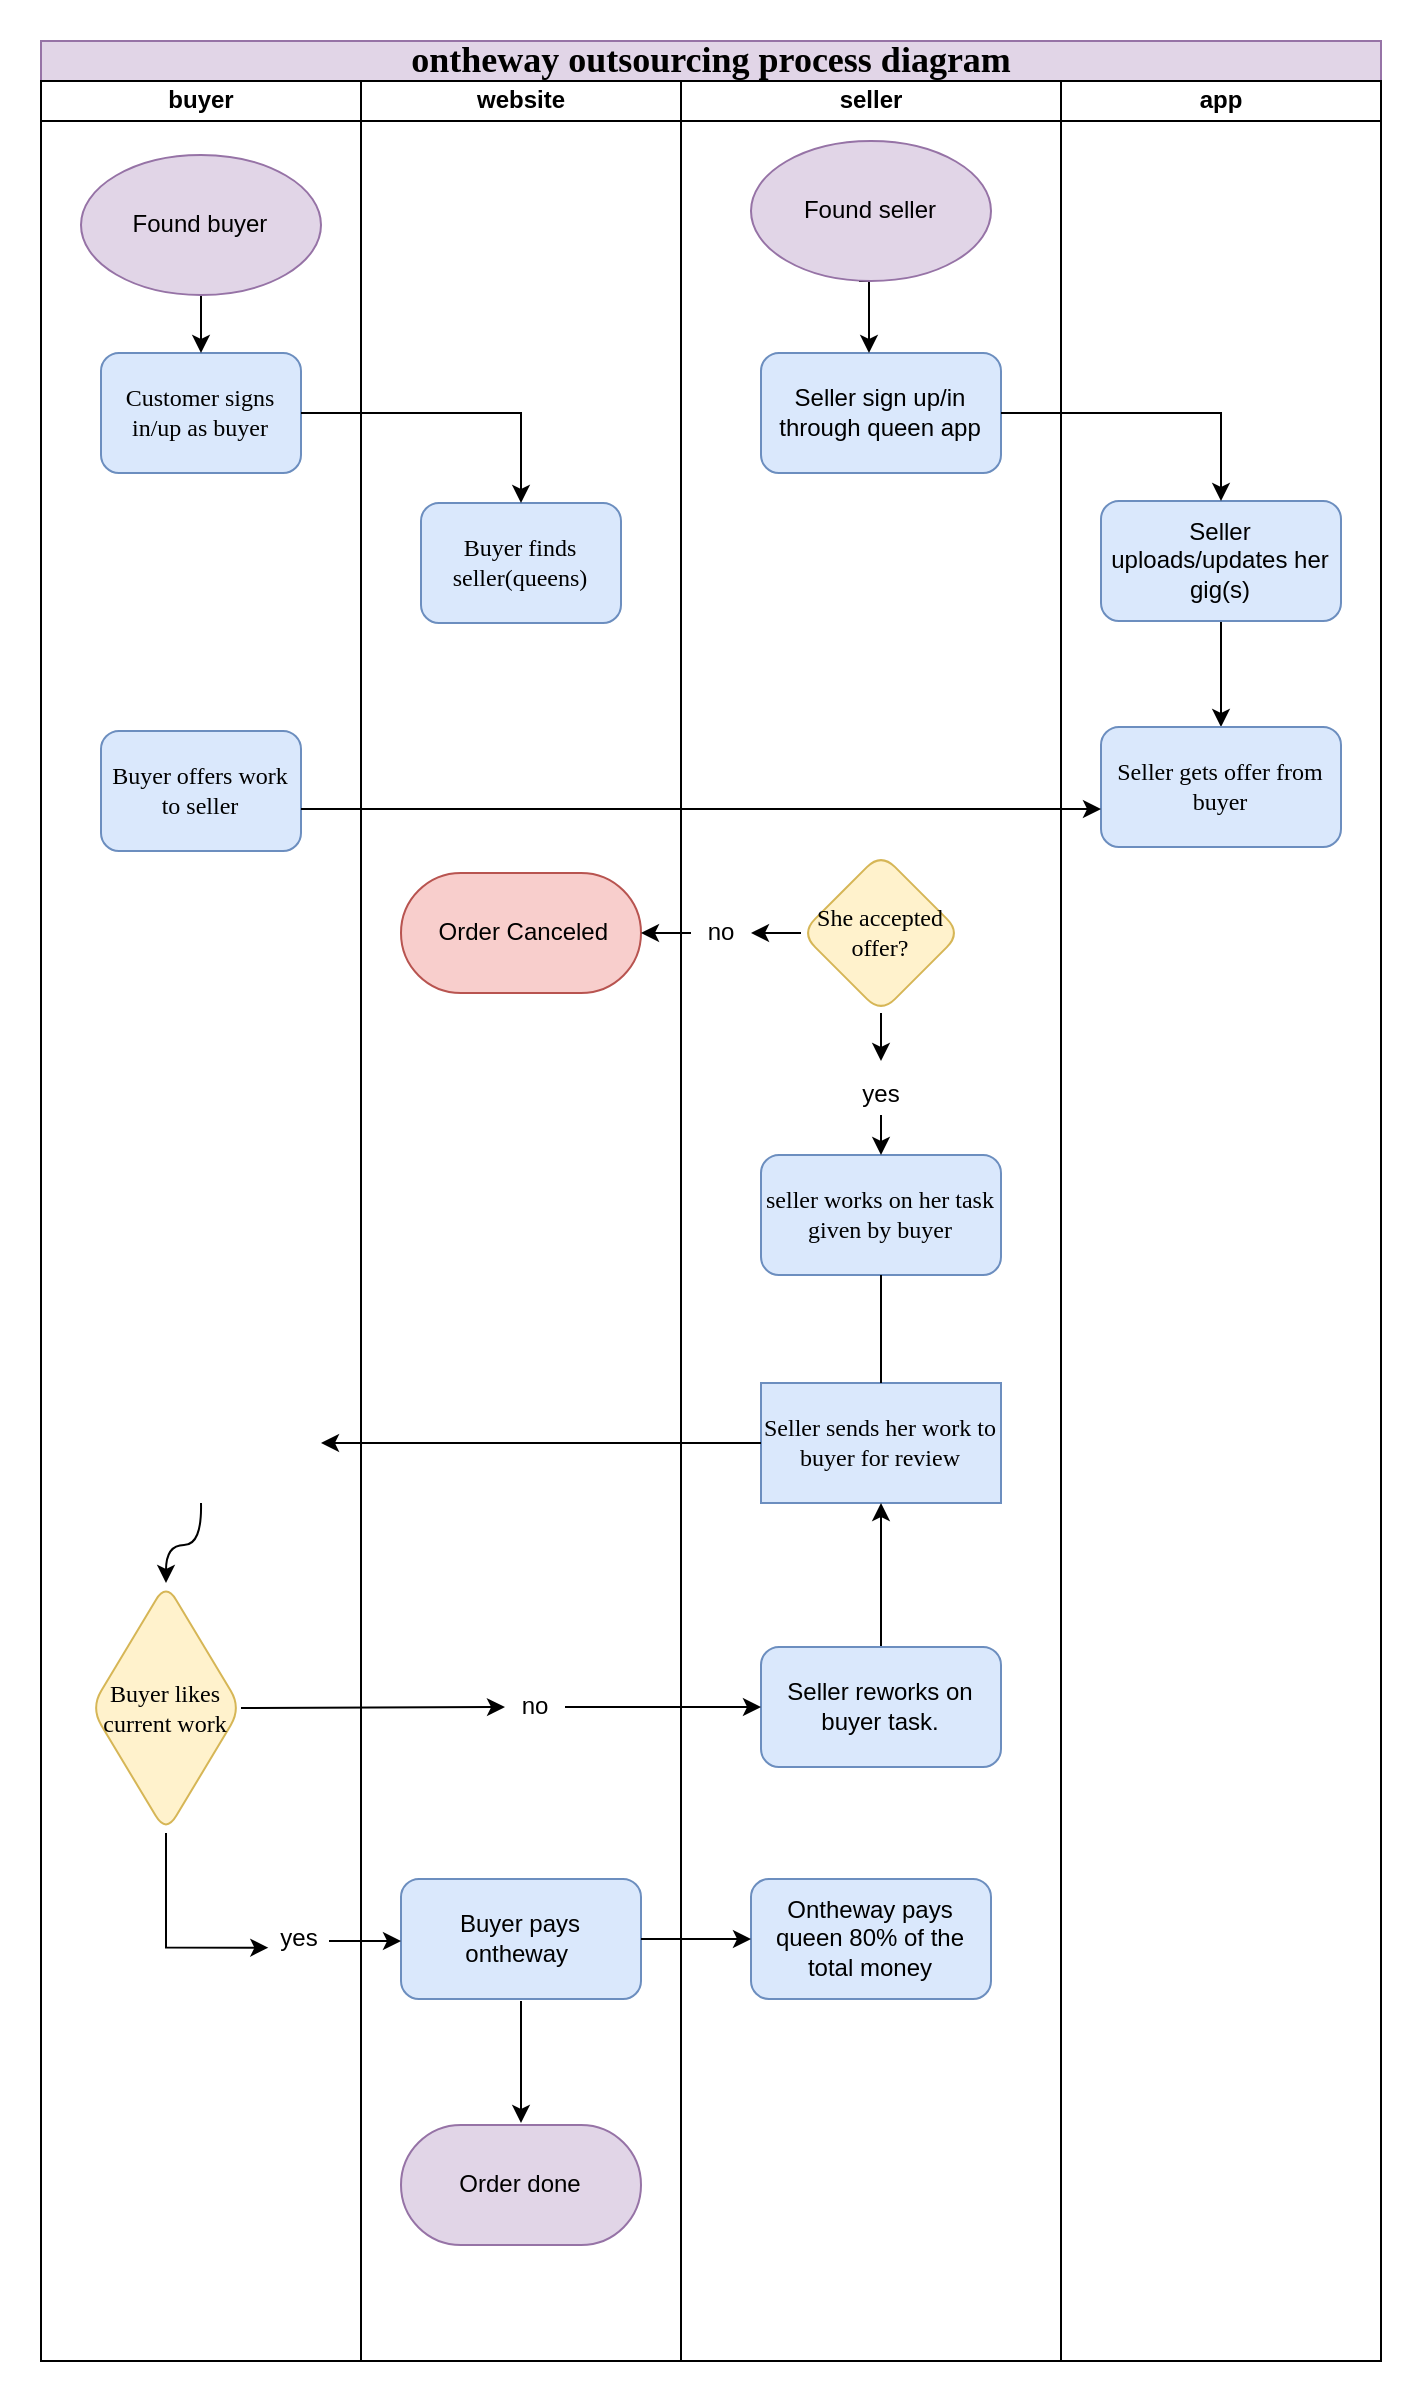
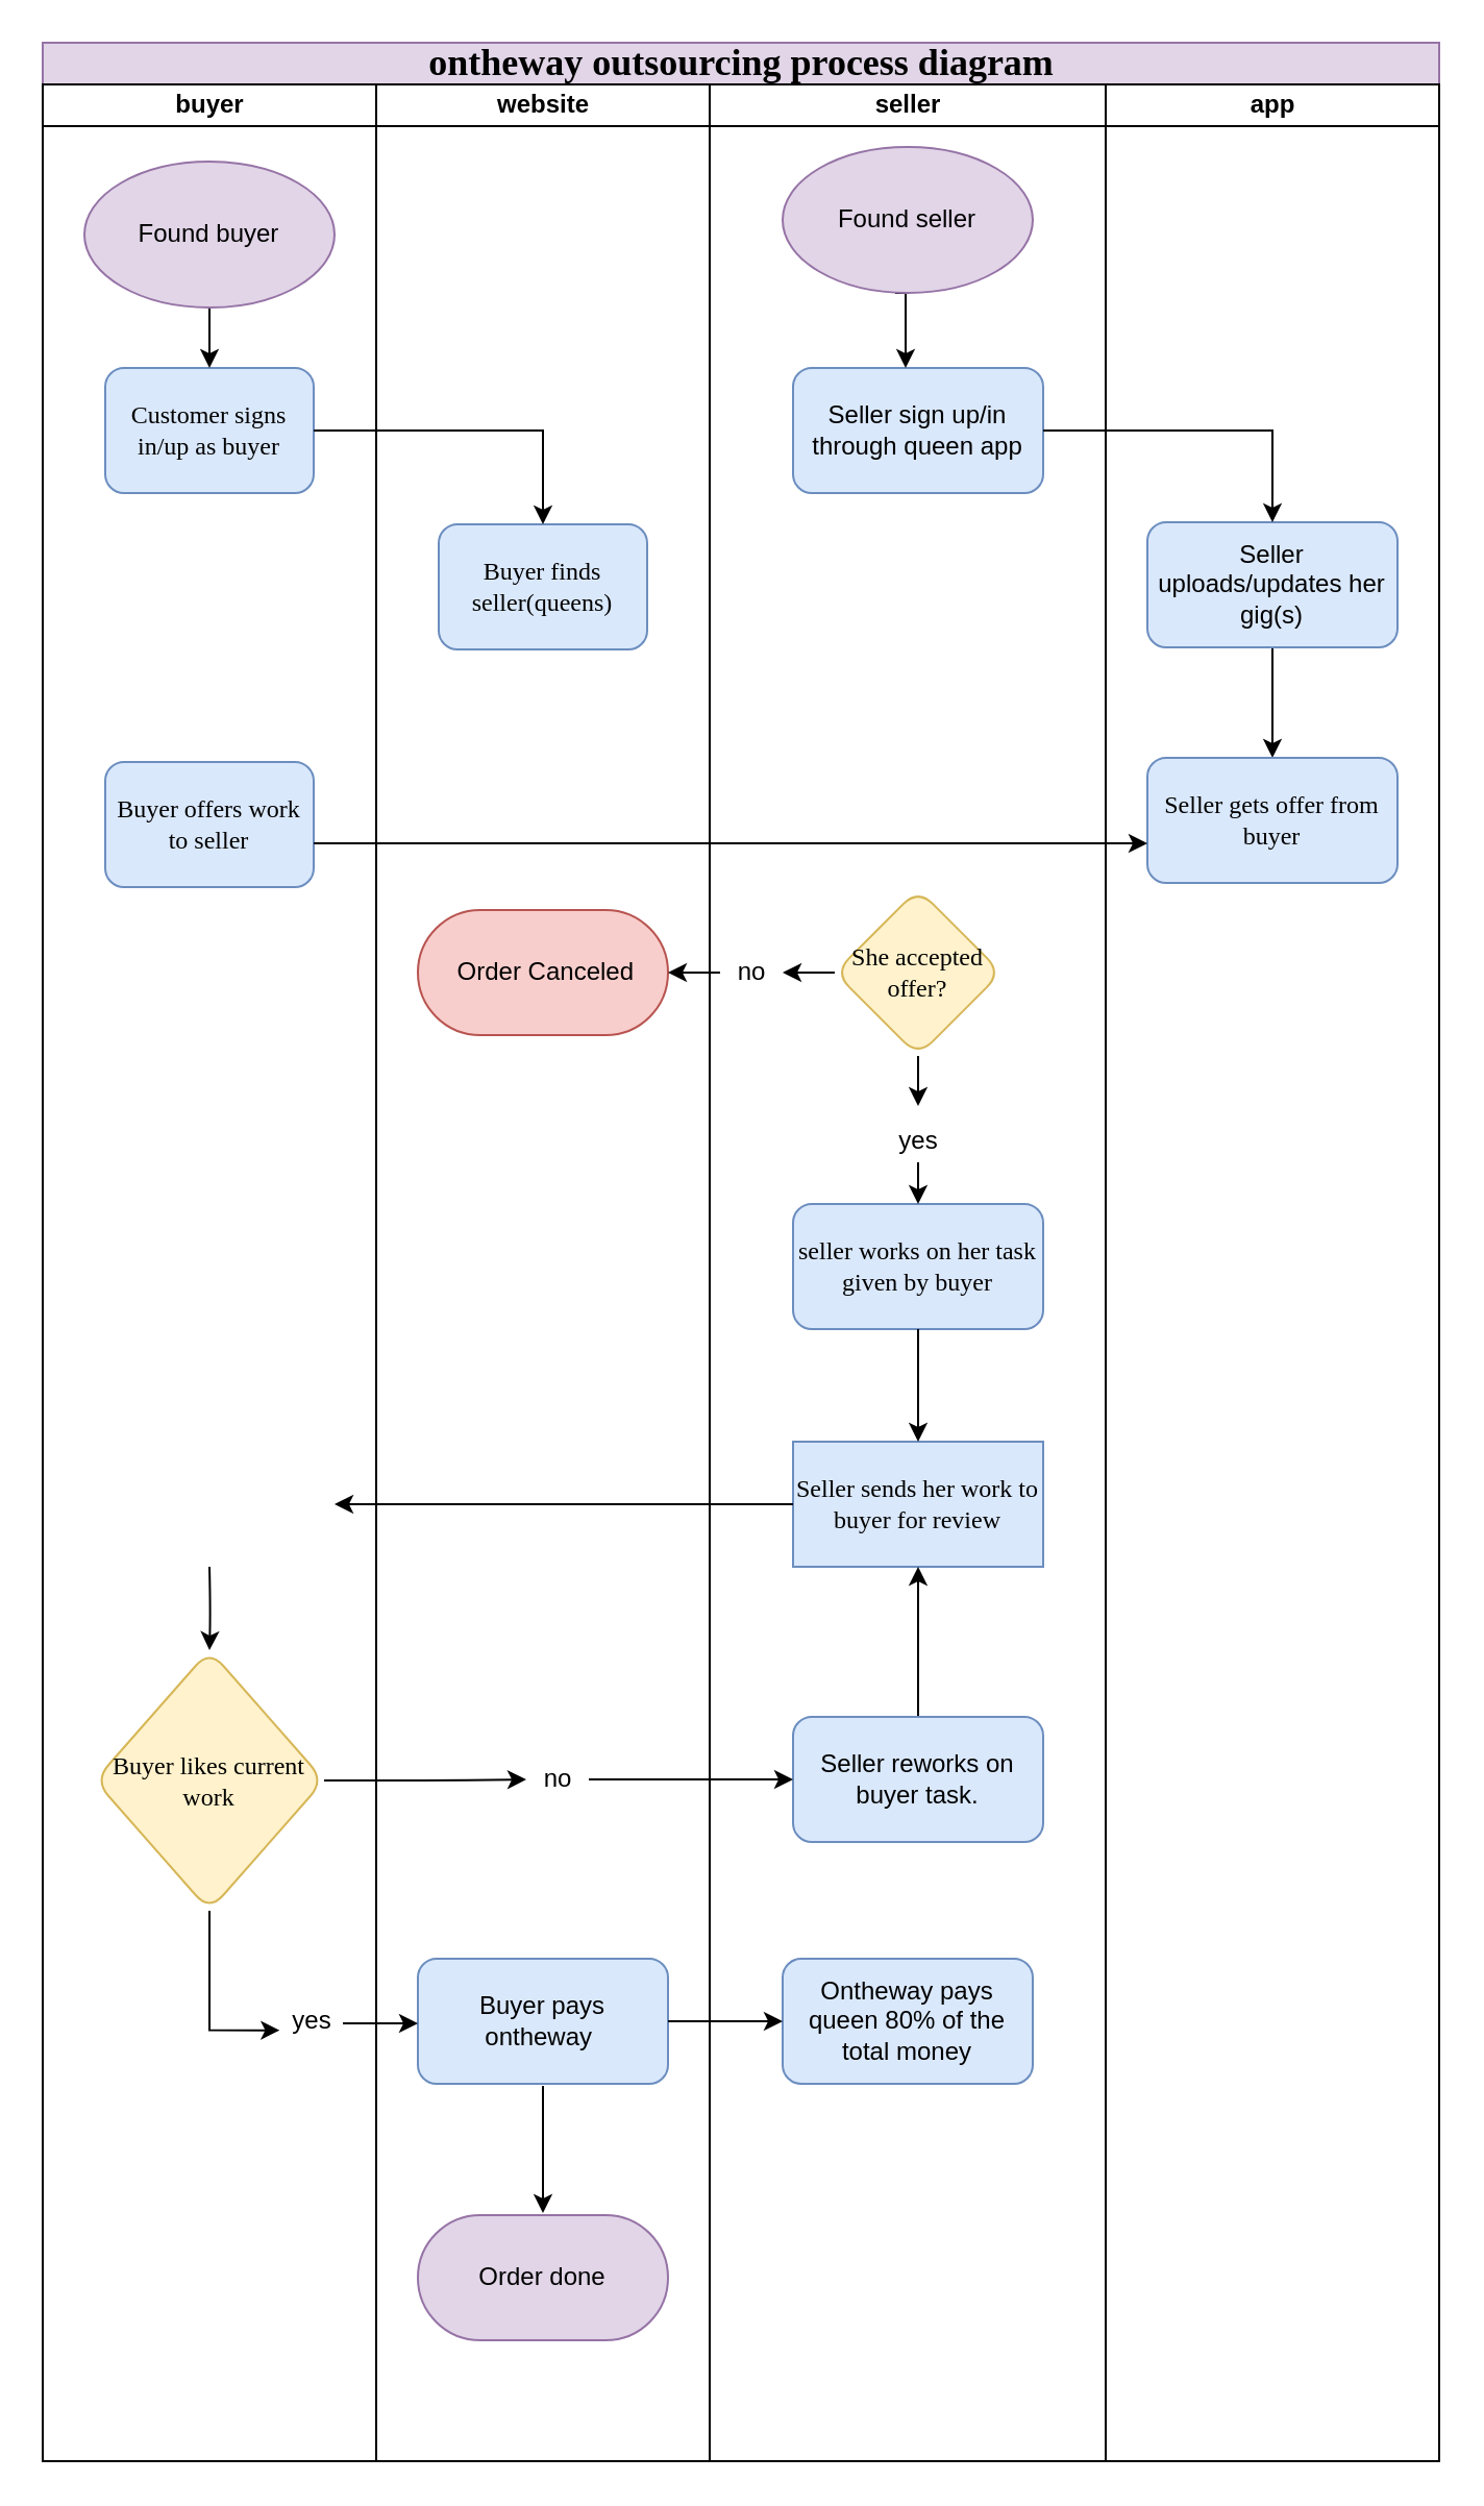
- <mxCell id="24" value="" style="edgeStyle=orthogonalEdgeStyle;curved=1;rounded=0;orthogonalLoop=1;jettySize=auto;html=1;fontSize=12;endArrow=none;" edge="1" parent="19" source="22" target="23"><mxGeometry relative="1" as="geometry" /></mxCell>
+ <mxCell id="24" value="" style="edgeStyle=orthogonalEdgeStyle;curved=1;rounded=0;orthogonalLoop=1;jettySize=auto;html=1;fontSize=12;" edge="1" parent="19" source="22" target="23"><mxGeometry relative="1" as="geometry" /></mxCell>
- <mxCell id="8" value="&lt;span style=&quot;font-size: 12px&quot;&gt;Buyer likes current work&lt;/span&gt;" style="rhombus;whiteSpace=wrap;html=1;fontSize=8;fontFamily=Verdana;rounded=1;shadow=0;labelBackgroundColor=none;strokeWidth=1;fillColor=#fff2cc;strokeColor=#d6b656;" vertex="1" parent="3"><mxGeometry x="25" y="751" width="75" height="125" as="geometry" /></mxCell>
+ <mxCell id="8" value="&lt;span style=&quot;font-size: 12px&quot;&gt;Buyer likes current work&lt;/span&gt;" style="rhombus;whiteSpace=wrap;html=1;fontSize=8;fontFamily=Verdana;rounded=1;shadow=0;labelBackgroundColor=none;strokeWidth=1;fillColor=#fff2cc;strokeColor=#d6b656;" vertex="1" parent="3"><mxGeometry x="25" y="751" width="110" height="125" as="geometry" /></mxCell>
